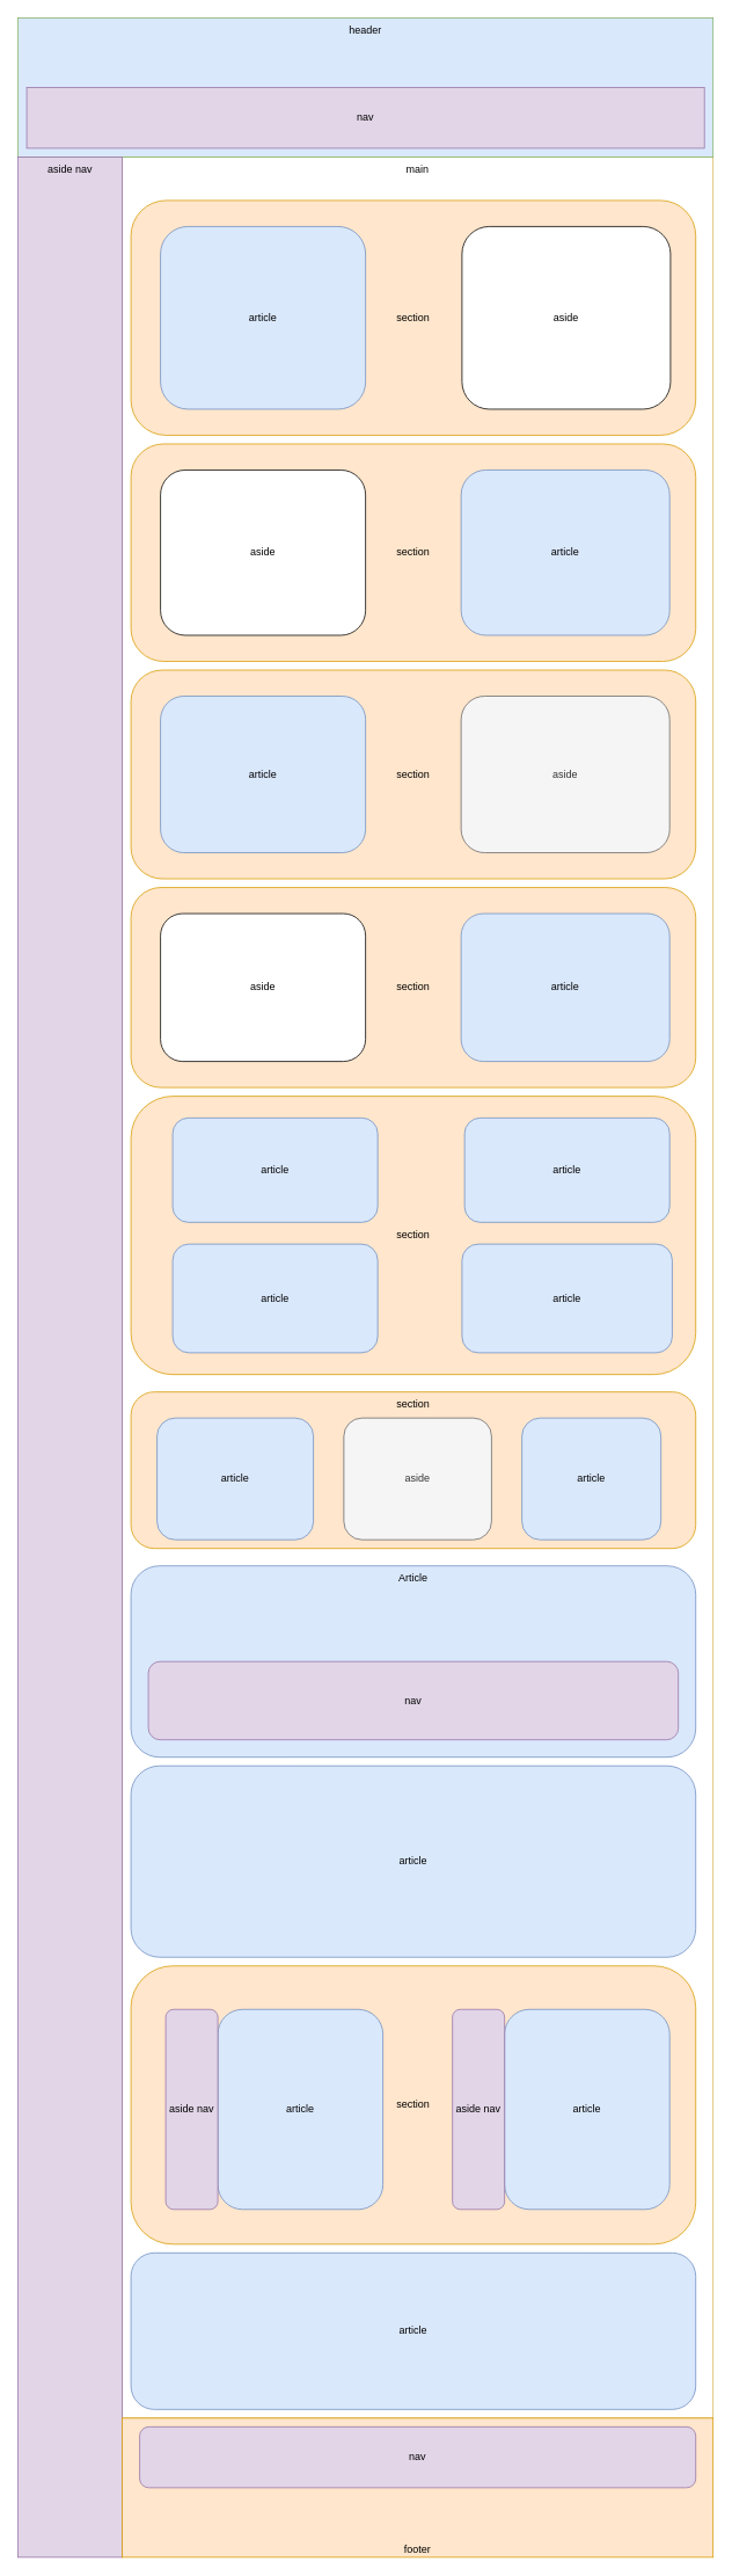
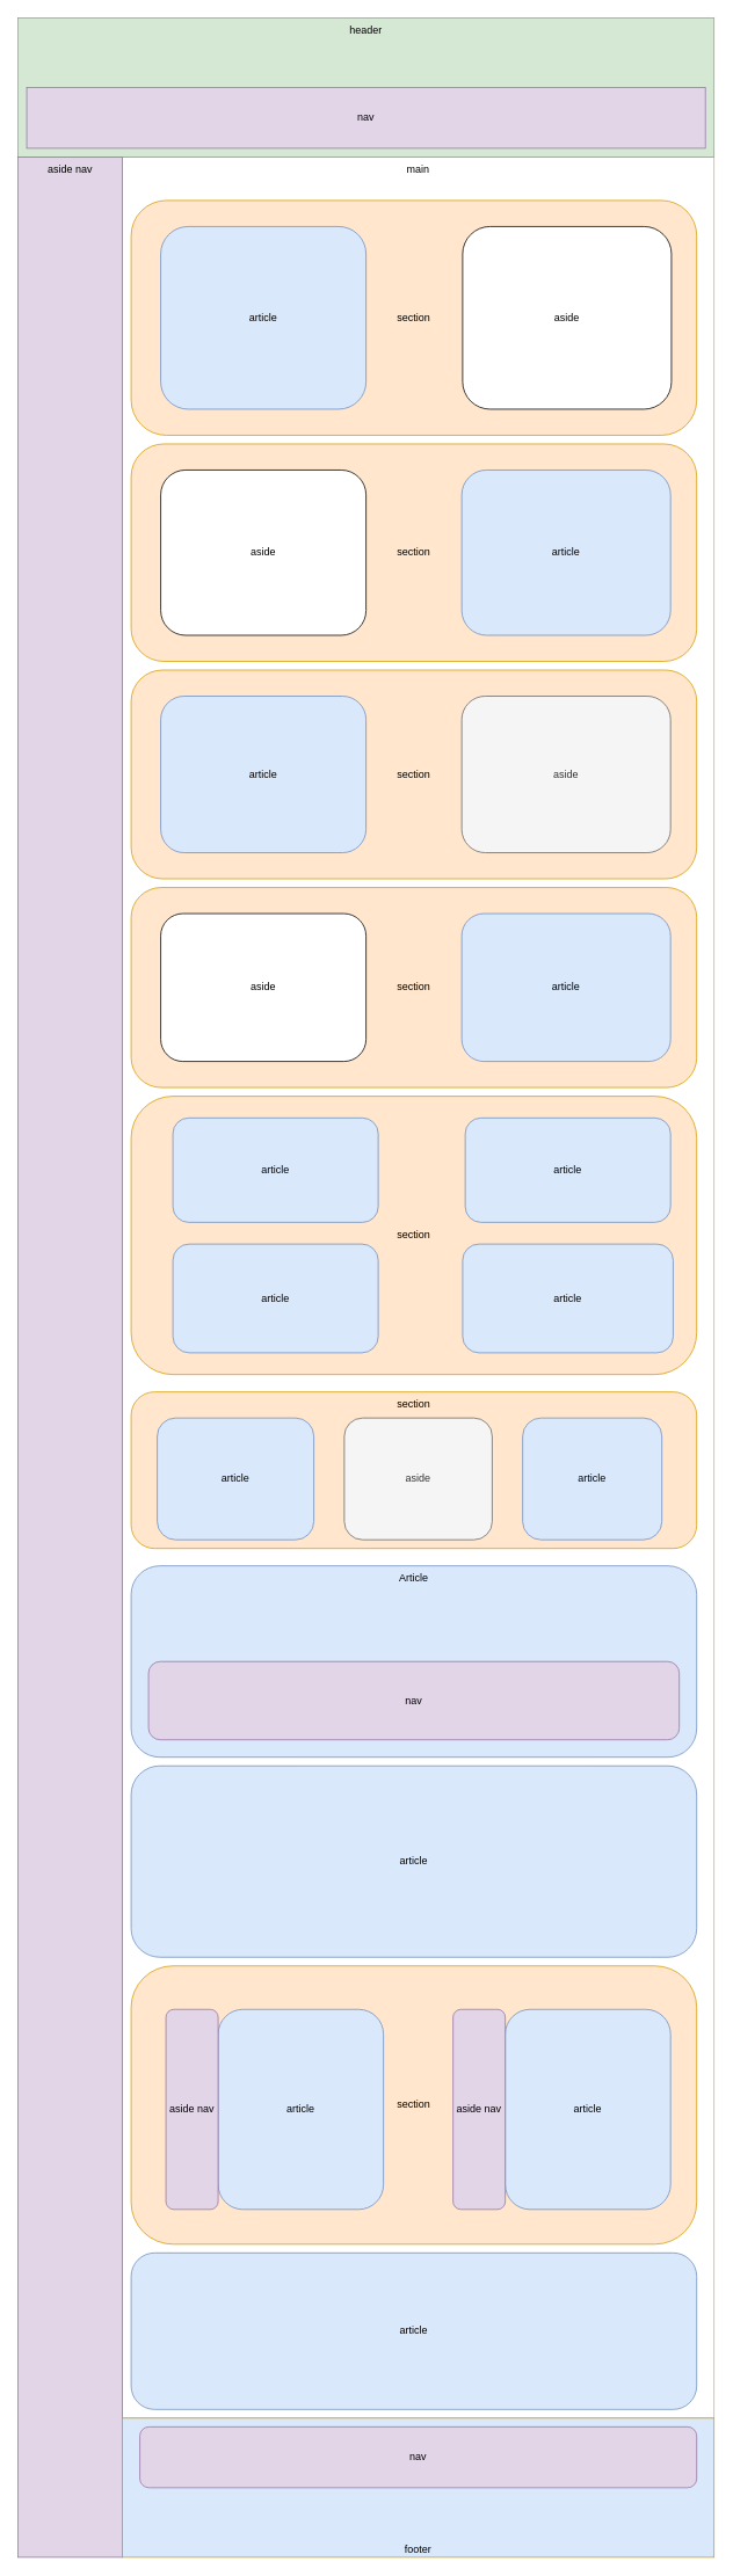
- <mxCell id="4" value="header" style="rounded=0;whiteSpace=wrap;html=1;fillColor=#dae8fc;strokeColor=#82b366;verticalAlign=top;" vertex="1" parent="1"><mxGeometry y="20" width="800" height="160" as="geometry" x="20" /></mxCell>
+ <mxCell id="4" value="header" style="rounded=0;whiteSpace=wrap;html=1;fillColor=#d5e8d4;strokeColor=#82b366;verticalAlign=top;" vertex="1" parent="1"><mxGeometry y="20" width="800" height="160" as="geometry" x="20" /></mxCell>
- <mxCell id="7" value="footer" style="rounded=0;whiteSpace=wrap;html=1;fillColor=#ffe6cc;strokeColor=#d79b00;verticalAlign=bottom;" vertex="1" parent="1"><mxGeometry x="140" y="2780" width="680" height="160" as="geometry" /></mxCell>
+ <mxCell id="7" value="footer" style="rounded=0;whiteSpace=wrap;html=1;fillColor=#dae8fc;strokeColor=#d79b00;verticalAlign=bottom;" vertex="1" parent="1"><mxGeometry x="140" y="2780" width="680" height="160" as="geometry" /></mxCell>
